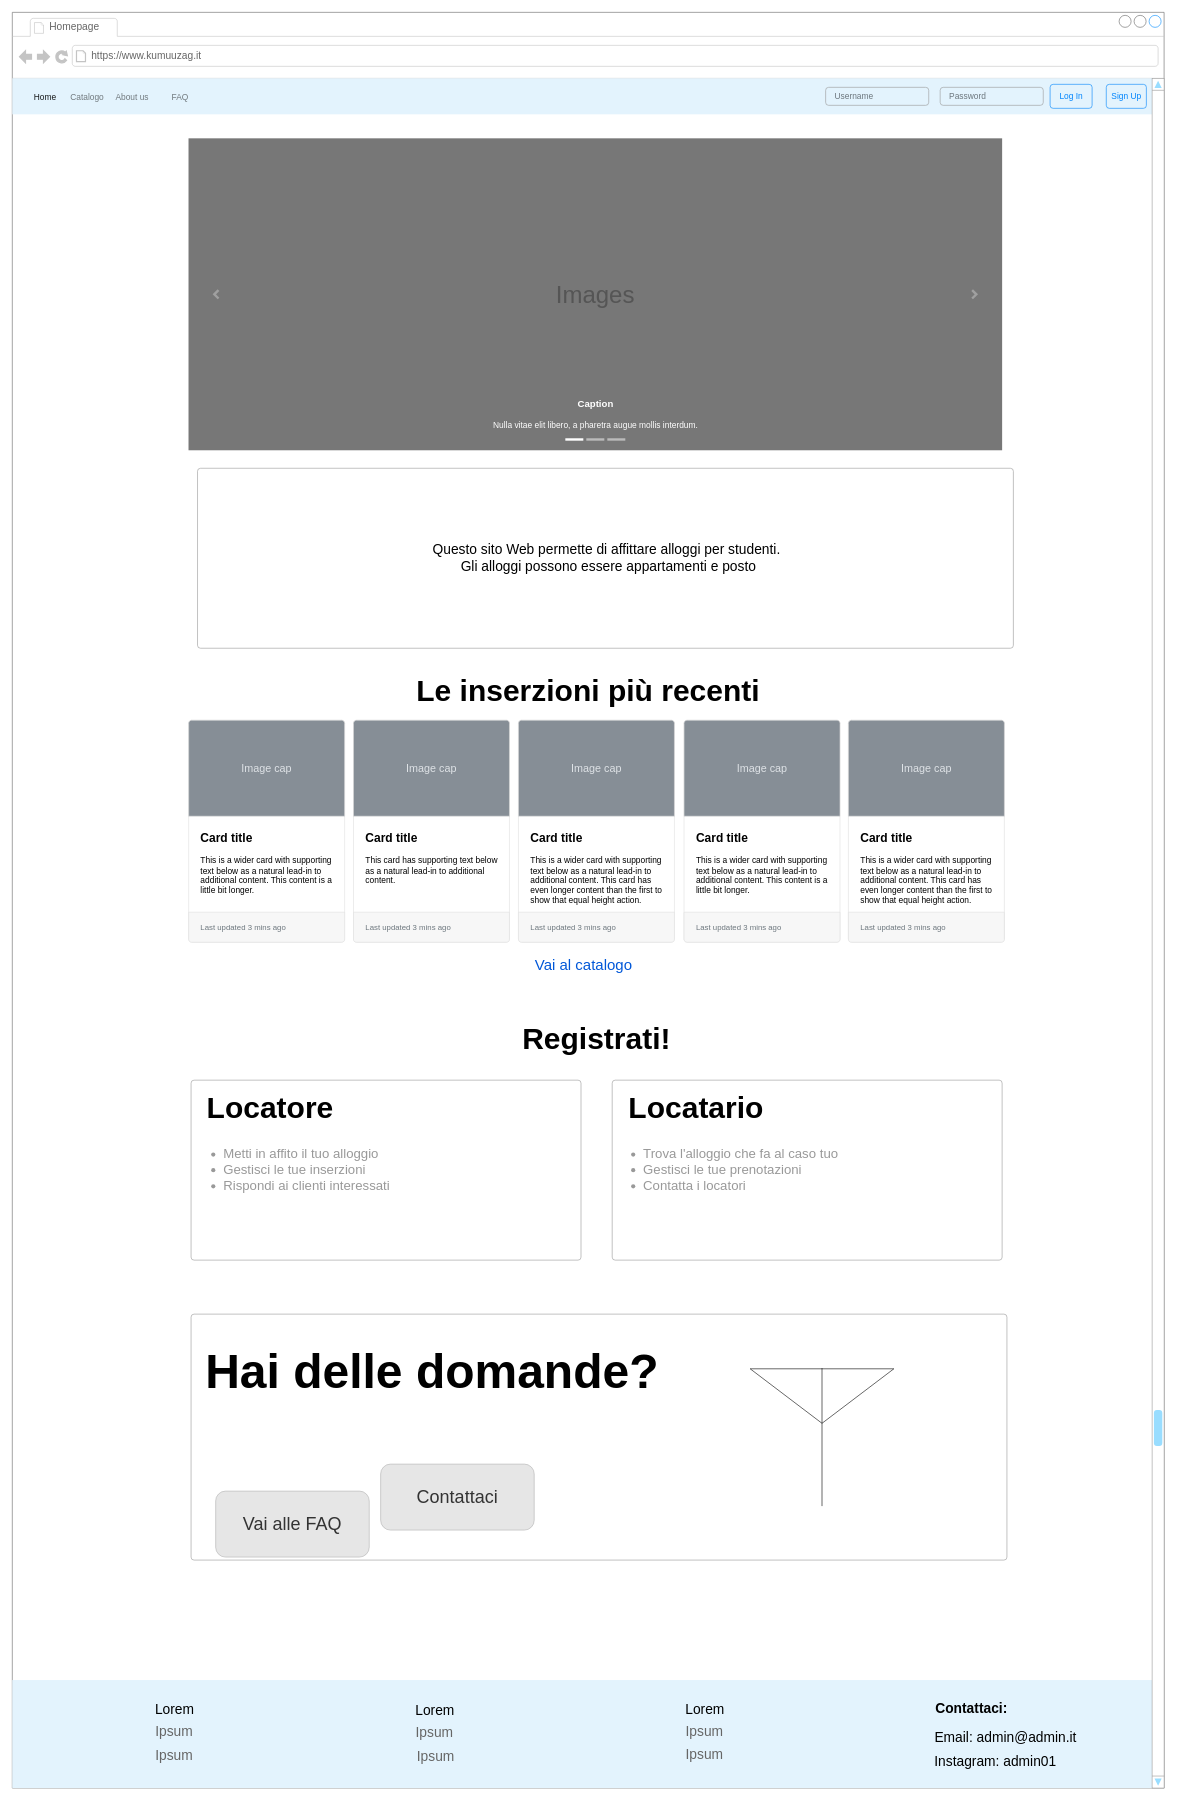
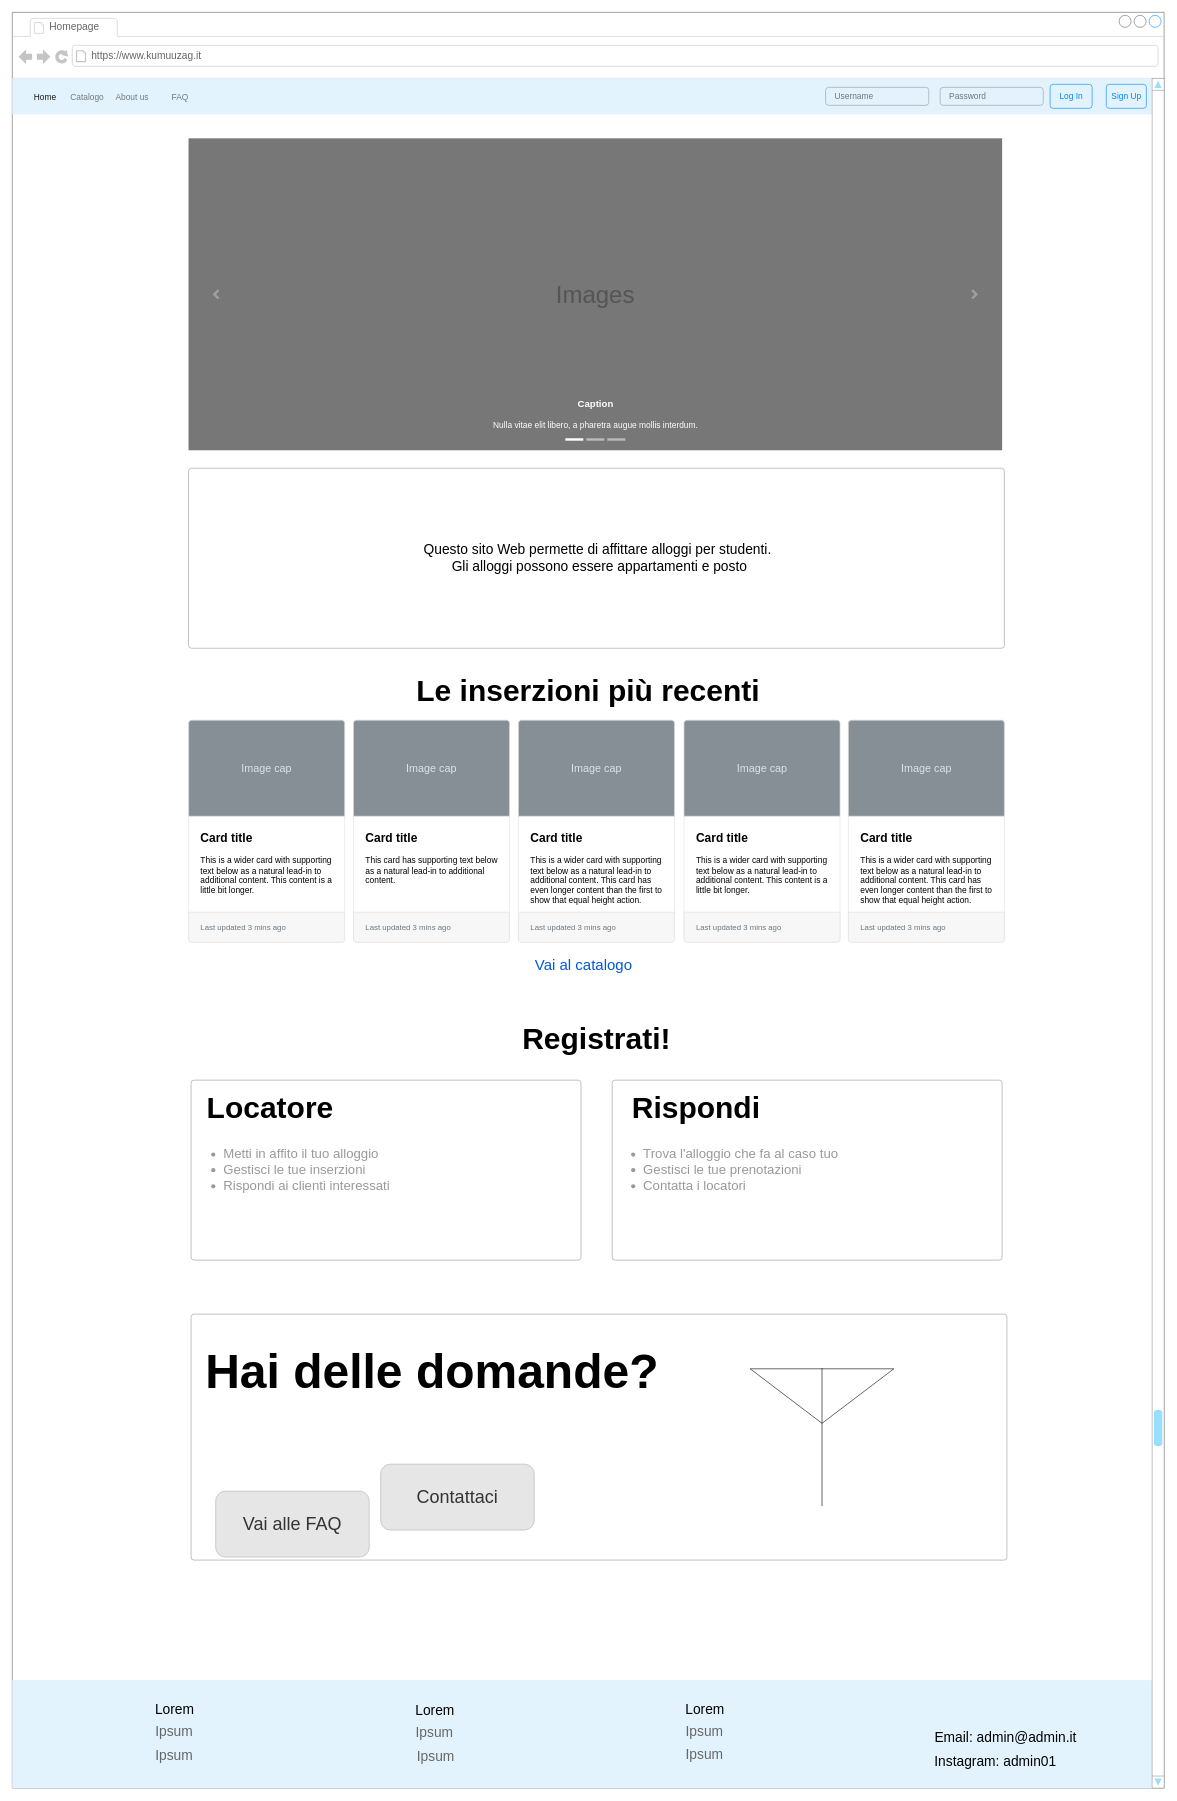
- <mxCell id="14" value="&lt;span style=&quot;color: rgb(0, 0, 0); font-size: 23px;&quot;&gt;Questo sito Web permette di affittare alloggi per studenti.&amp;nbsp;&lt;/span&gt;&lt;br style=&quot;color: rgb(0, 0, 0); font-size: 23px;&quot;&gt;&lt;span style=&quot;color: rgb(0, 0, 0); font-size: 23px;&quot;&gt;Gli alloggi possono essere appartamenti e posto&lt;/span&gt;" style="html=1;shadow=0;dashed=0;shape=mxgraph.bootstrap.rrect;rSize=5;strokeColor=#999999;strokeWidth=1;fillColor=#FFFFFF;fontColor=#6C767D;whiteSpace=wrap;align=center;verticalAlign=middle;spacingLeft=10;fontSize=23;spacing=10;" parent="2" vertex="1"><mxGeometry x="308.75" y="760" width="1360" height="300" as="geometry" /></mxCell>
+ <mxCell id="14" value="&lt;span style=&quot;color: rgb(0, 0, 0); font-size: 23px;&quot;&gt;Questo sito Web permette di affittare alloggi per studenti.&amp;nbsp;&lt;/span&gt;&lt;br style=&quot;color: rgb(0, 0, 0); font-size: 23px;&quot;&gt;&lt;span style=&quot;color: rgb(0, 0, 0); font-size: 23px;&quot;&gt;Gli alloggi possono essere appartamenti e posto&lt;/span&gt;" style="html=1;shadow=0;dashed=0;shape=mxgraph.bootstrap.rrect;rSize=5;strokeColor=#999999;strokeWidth=1;fillColor=#FFFFFF;fontColor=#6C767D;whiteSpace=wrap;align=center;verticalAlign=middle;spacingLeft=10;fontSize=23;spacing=10;" parent="2" vertex="1"><mxGeometry x="293.75" y="760" width="1360" height="300" as="geometry" /></mxCell>
- <mxCell id="43" value="&lt;font style=&quot;font-size: 50px&quot;&gt;&lt;b&gt;Locatario&lt;/b&gt;&lt;/font&gt;" style="text;html=1;strokeColor=none;fillColor=none;align=center;verticalAlign=middle;whiteSpace=wrap;rounded=0;fontSize=45;fontColor=#000000;" vertex="1" parent="2"><mxGeometry x="1030" y="1810" width="220" height="30" as="geometry" /></mxCell>
+ <mxCell id="43" value="&lt;font style=&quot;font-size: 50px&quot;&gt;&lt;b&gt;Rispondi&lt;/b&gt;&lt;/font&gt;" style="text;html=1;strokeColor=none;fillColor=none;align=center;verticalAlign=middle;whiteSpace=wrap;rounded=0;fontSize=45;fontColor=#000000;" vertex="1" parent="2"><mxGeometry x="1030" y="1810" width="220" height="30" as="geometry" /></mxCell>
- <mxCell id="48" value="Contattaci:" style="text;html=1;strokeColor=none;fillColor=none;align=center;verticalAlign=middle;whiteSpace=wrap;rounded=0;fontSize=23;fontStyle=1" parent="2" vertex="1"><mxGeometry x="1444" y="2812" width="310" height="30" as="geometry" /></mxCell>
